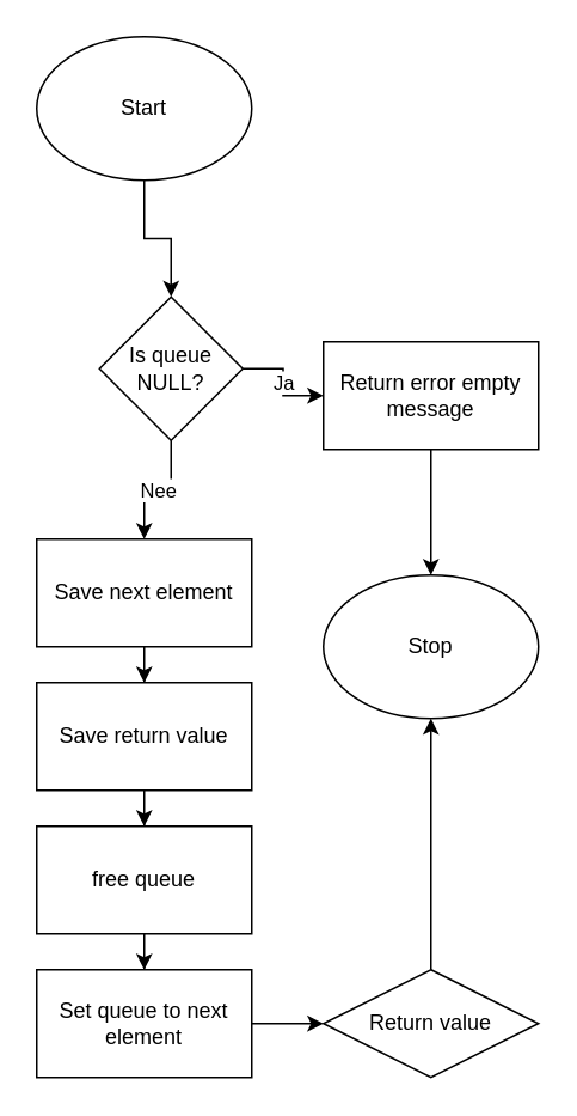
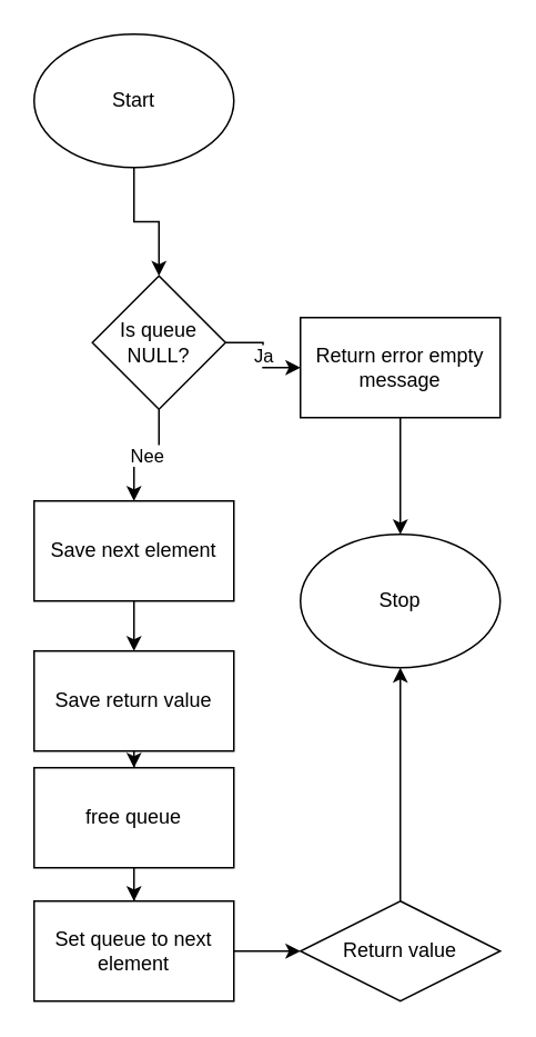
- <mxCell id="13" value="Save return value" style="whiteSpace=wrap;html=1;" vertex="1" parent="1"><mxGeometry x="20" y="380" width="120" height="60" as="geometry" /></mxCell>
+ <mxCell id="13" value="Save return value" style="whiteSpace=wrap;html=1;" vertex="1" parent="1"><mxGeometry x="20" y="390" width="120" height="60" as="geometry" /></mxCell>
